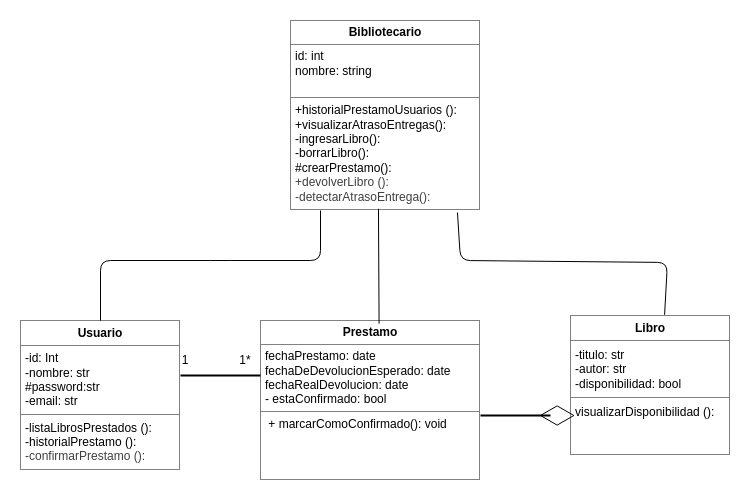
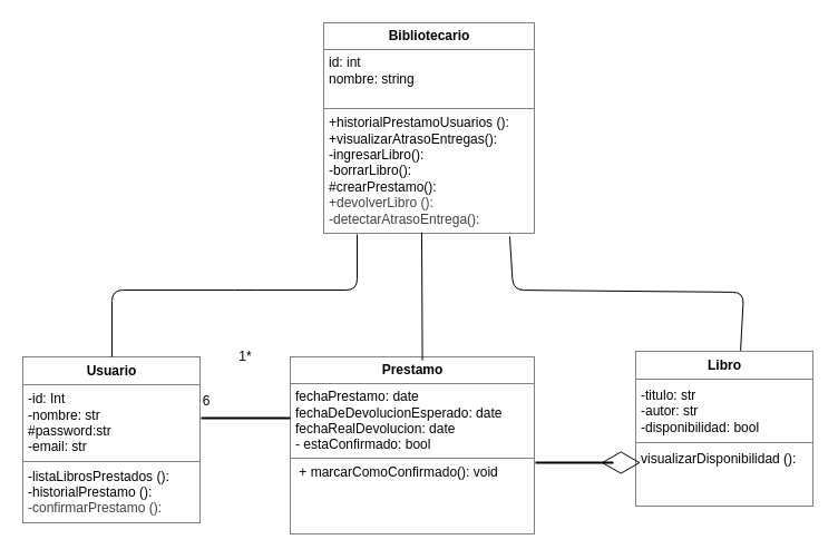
- <mxCell id="9" value="1" style="text;strokeColor=none;align=center;fillColor=none;html=1;verticalAlign=middle;whiteSpace=wrap;rounded=0;" vertex="1" parent="1"><mxGeometry x="170" y="350" width="30" height="20" as="geometry" /></mxCell>
+ <mxCell id="9" value="6" style="text;strokeColor=none;align=center;fillColor=none;html=1;verticalAlign=middle;whiteSpace=wrap;rounded=0;" vertex="1" parent="1"><mxGeometry x="170" y="350" width="30" height="20" as="geometry" /></mxCell>
- <mxCell id="10" value="1*" style="text;strokeColor=none;align=center;fillColor=none;html=1;verticalAlign=middle;whiteSpace=wrap;rounded=0;" vertex="1" parent="1"><mxGeometry x="230" y="350" width="30" height="20" as="geometry" /></mxCell>
+ <mxCell id="10" value="1*" style="text;strokeColor=none;align=center;fillColor=none;html=1;verticalAlign=middle;whiteSpace=wrap;rounded=0;" vertex="1" parent="1"><mxGeometry x="205" y="310" width="30" height="20" as="geometry" /></mxCell>
